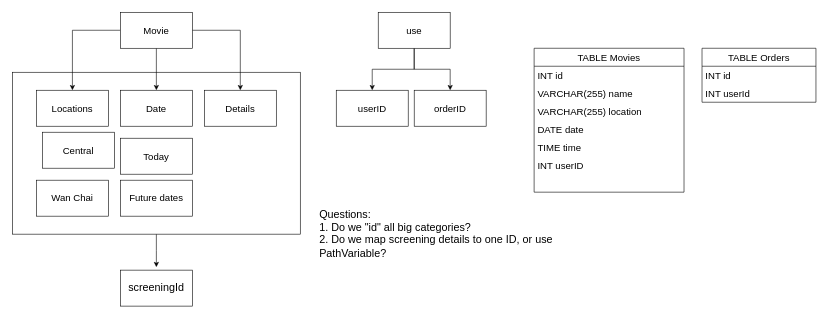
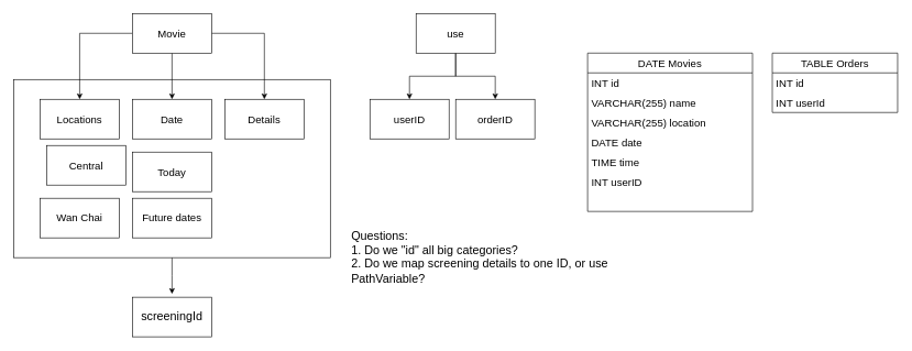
- <mxCell id="4" value="TABLE Movies" style="swimlane;fontStyle=0;childLayout=stackLayout;horizontal=1;startSize=30;horizontalStack=0;resizeParent=1;resizeParentMax=0;resizeLast=0;collapsible=1;marginBottom=0;fontSize=16;" vertex="1" parent="1"><mxGeometry x="890" y="80" width="250" height="240" as="geometry" /></mxCell>
+ <mxCell id="4" value="DATE Movies" style="swimlane;fontStyle=0;childLayout=stackLayout;horizontal=1;startSize=30;horizontalStack=0;resizeParent=1;resizeParentMax=0;resizeLast=0;collapsible=1;marginBottom=0;fontSize=16;" vertex="1" parent="1"><mxGeometry x="890" y="80" width="250" height="240" as="geometry" /></mxCell>
